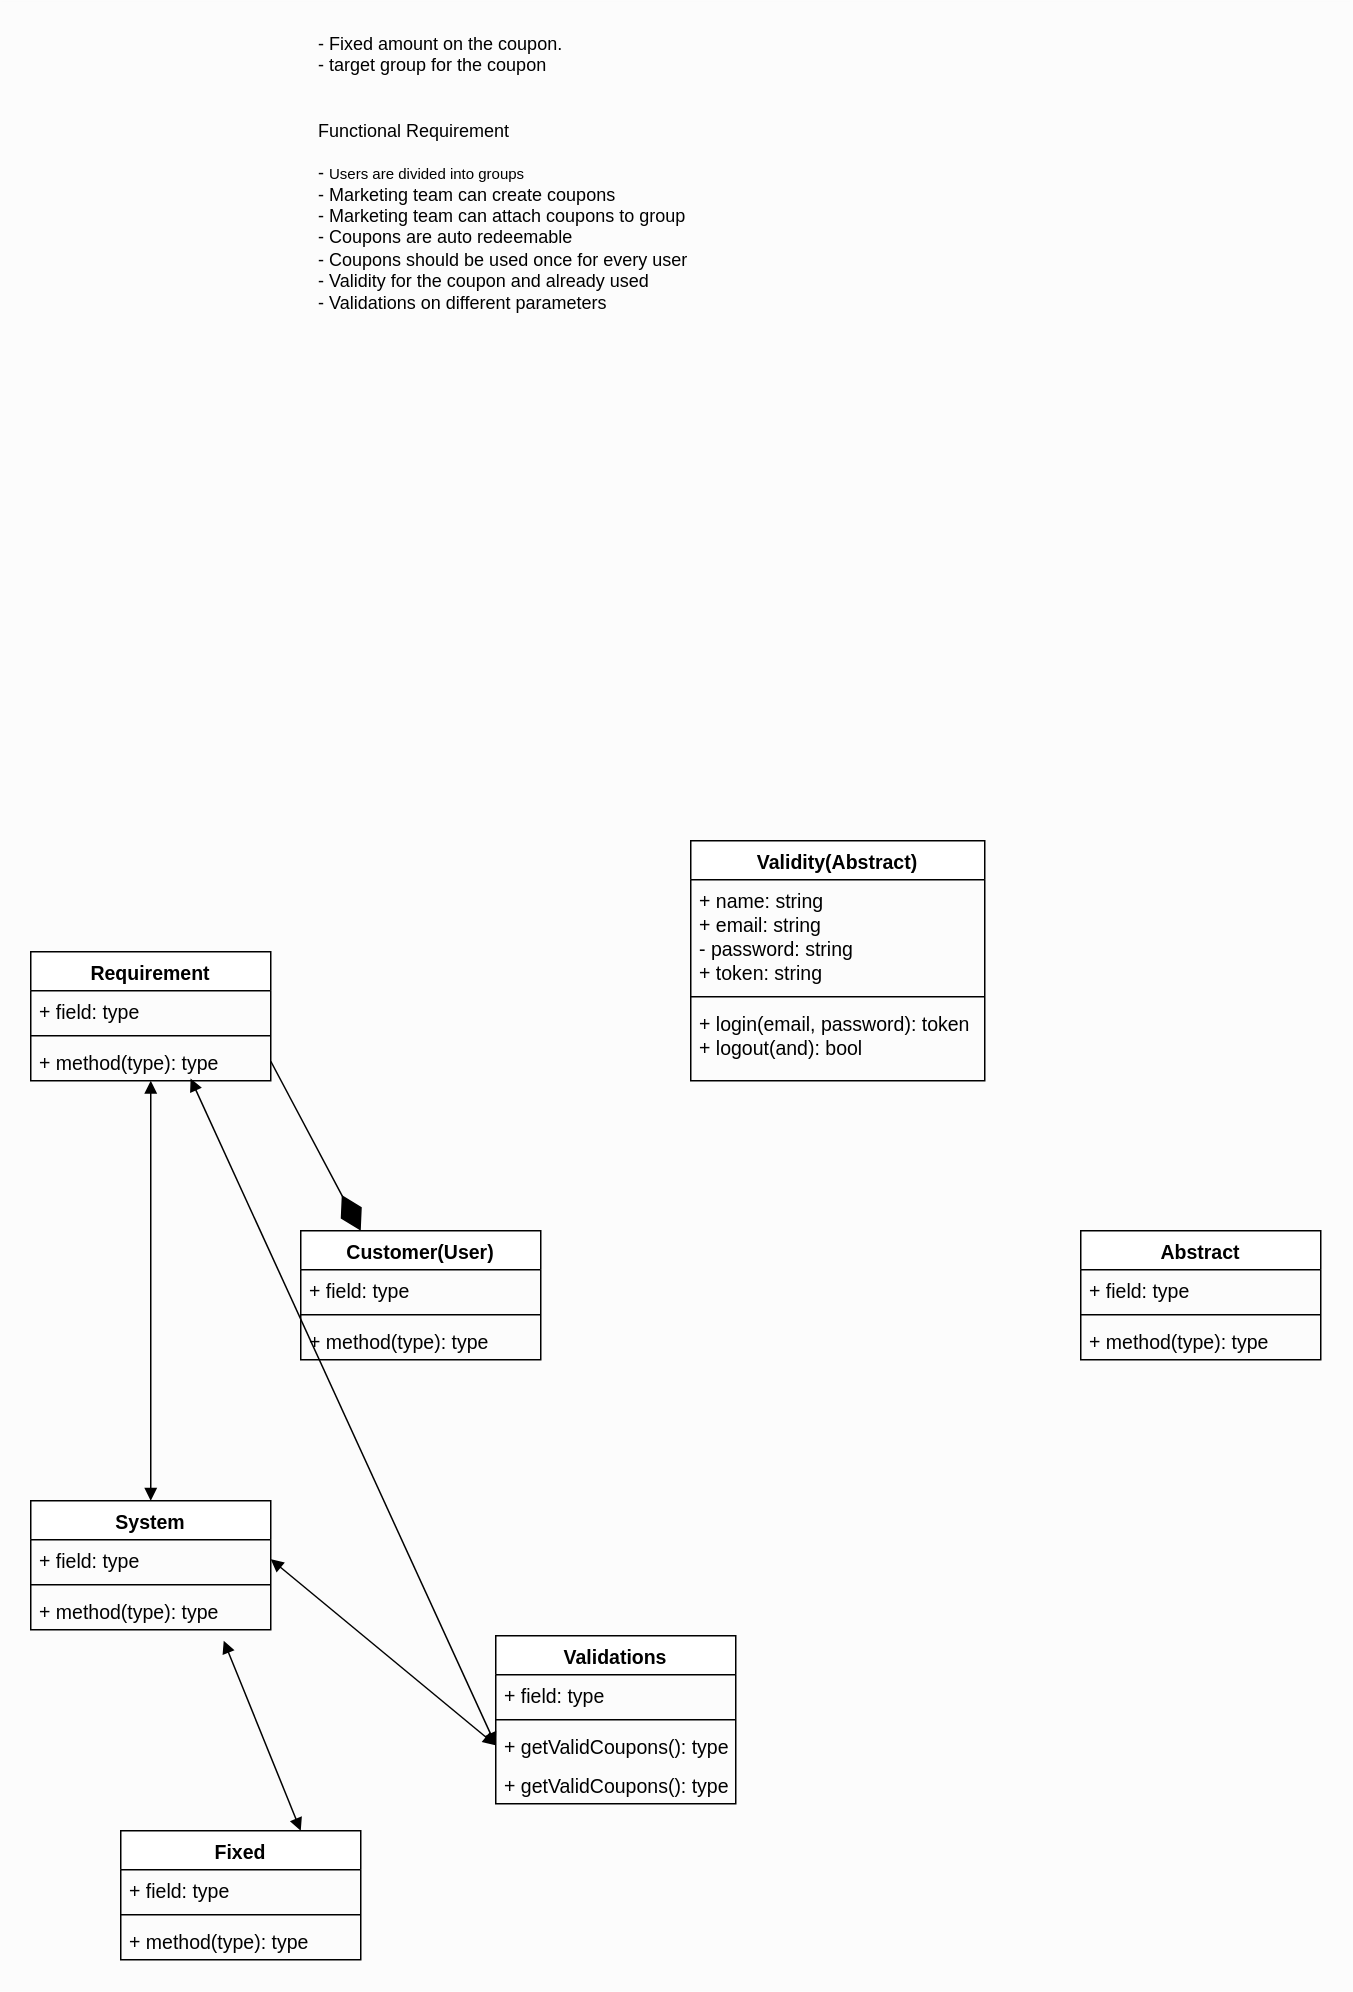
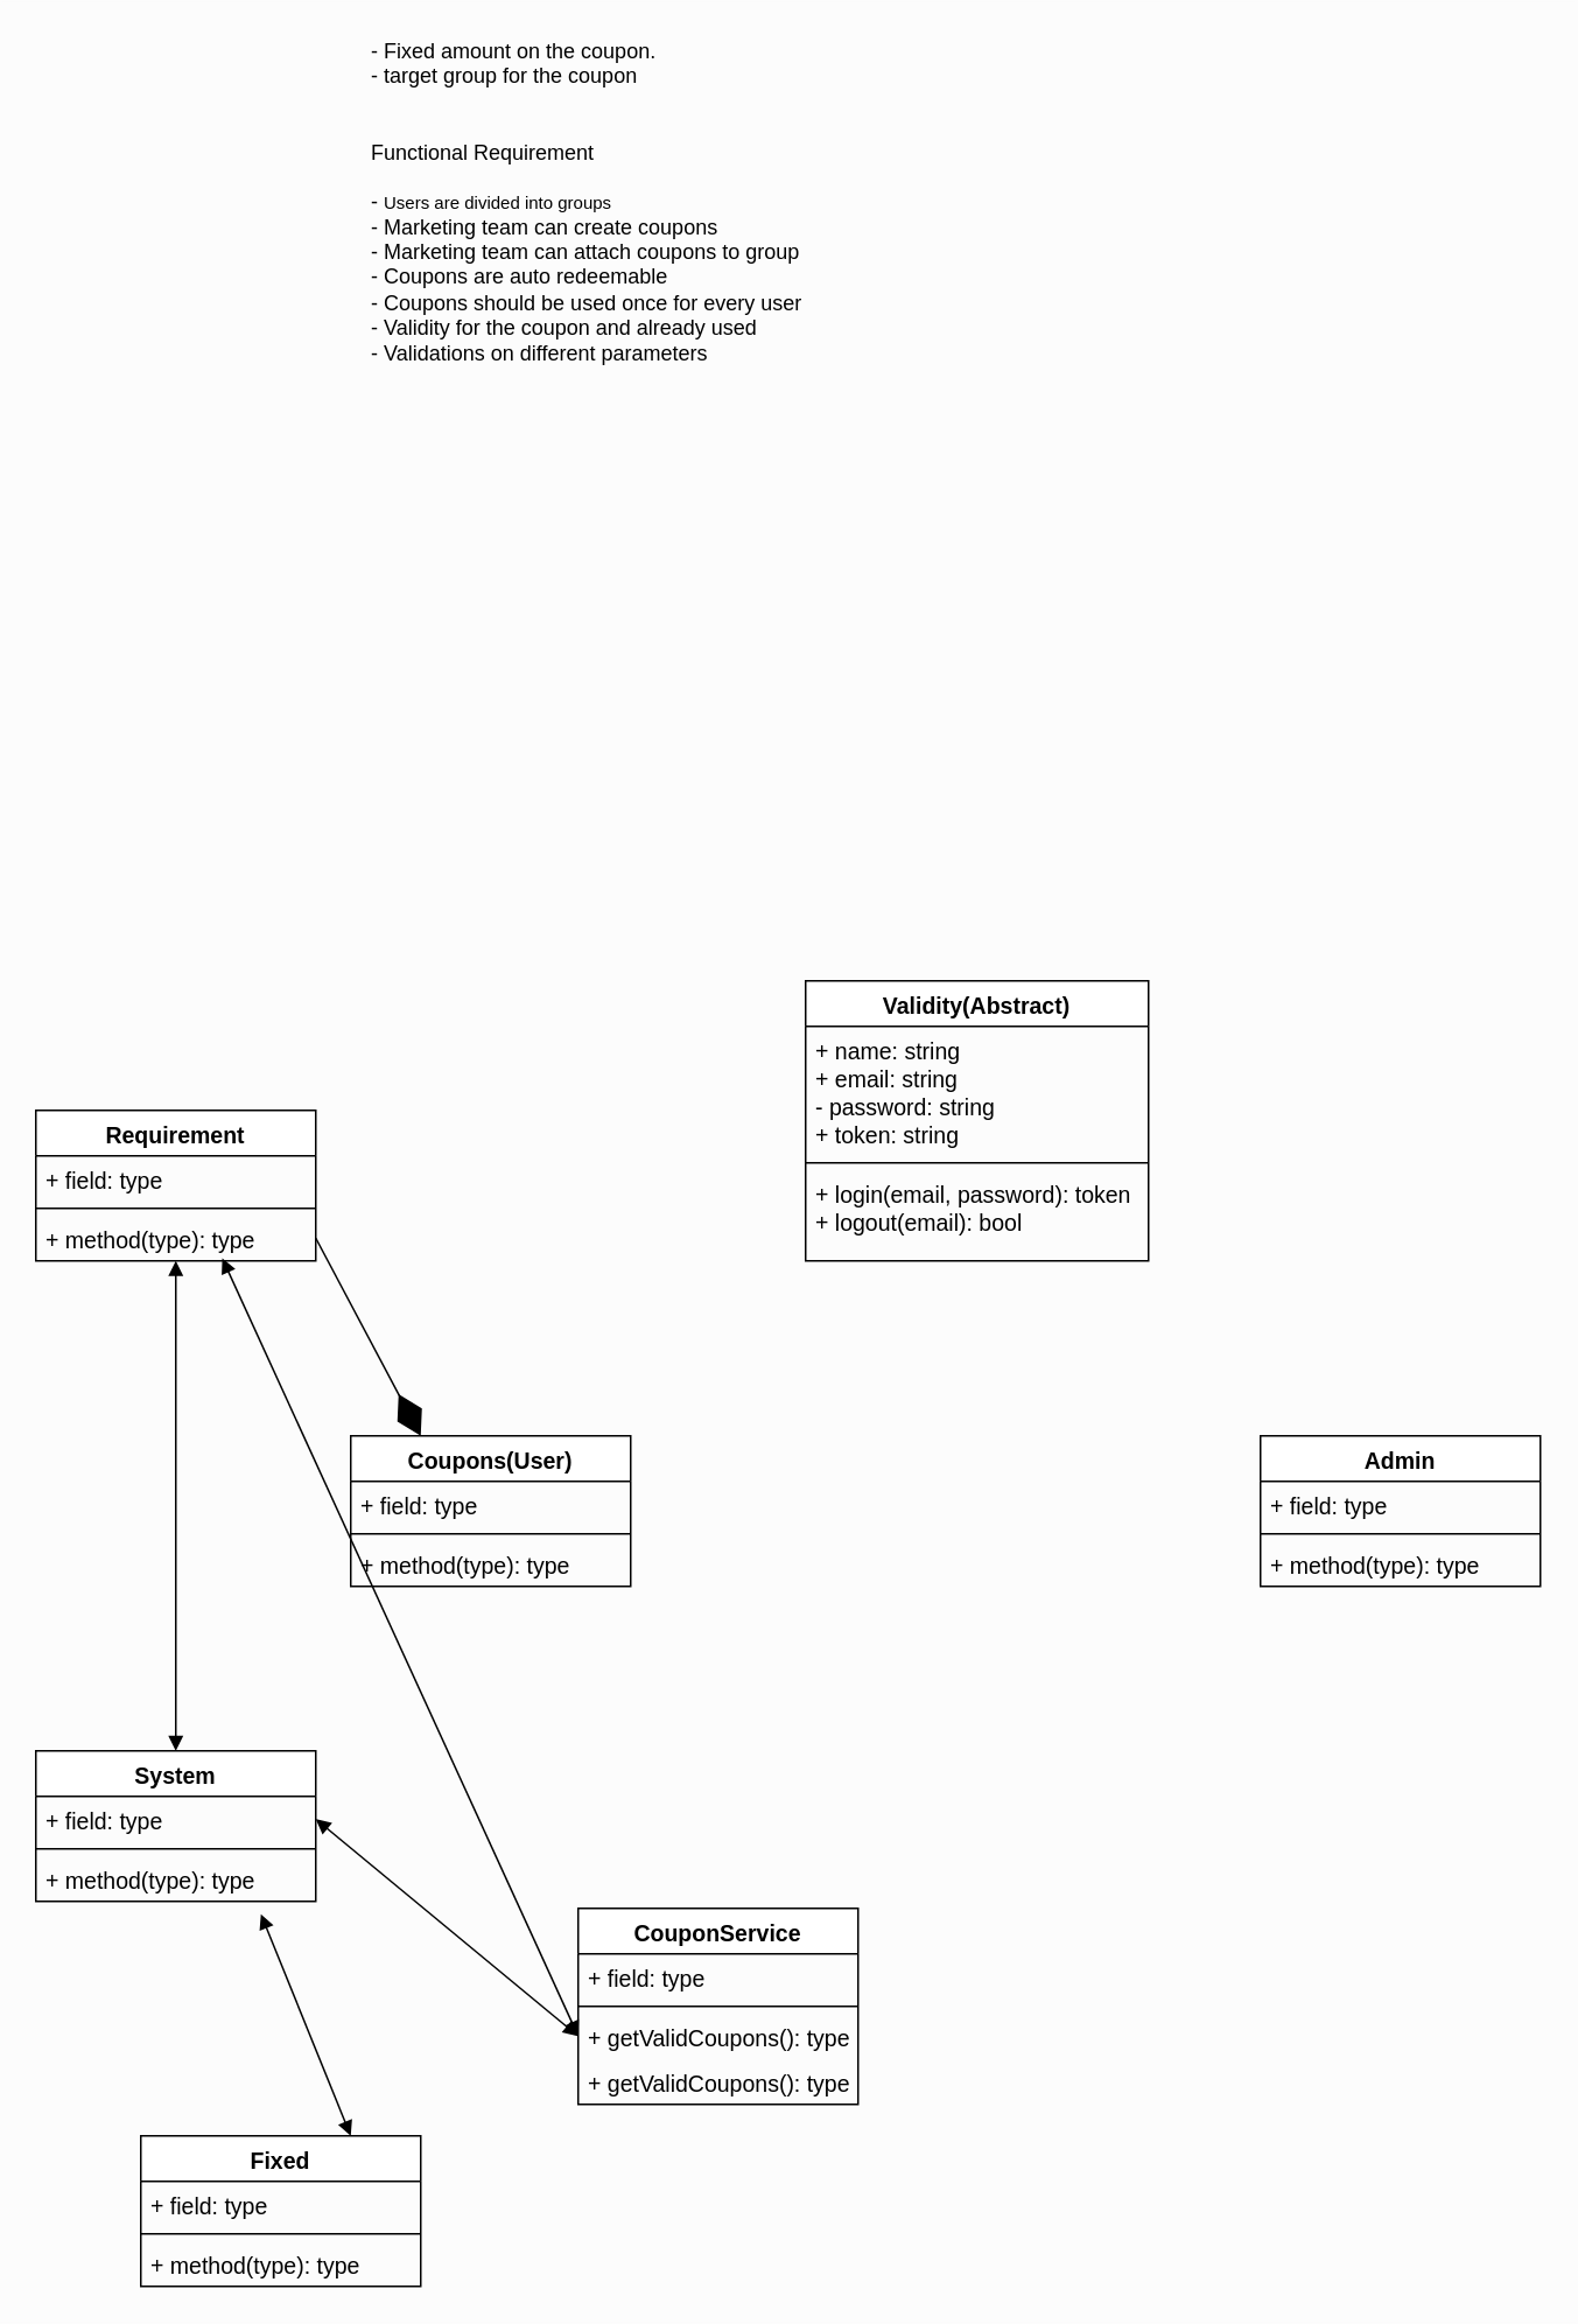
- <mxCell id="6" value="+ login(email, password): token&#10;+ logout(and): bool" style="text;strokeColor=none;fillColor=none;align=left;verticalAlign=top;spacingLeft=4;spacingRight=4;overflow=hidden;rotatable=0;points=[[0,0.5],[1,0.5]];portConstraint=eastwest;fontSize=13;" parent="3" vertex="1"><mxGeometry y="108" width="196" height="52" as="geometry" /></mxCell>
+ <mxCell id="6" value="+ login(email, password): token&#10;+ logout(email): bool" style="text;strokeColor=none;fillColor=none;align=left;verticalAlign=top;spacingLeft=4;spacingRight=4;overflow=hidden;rotatable=0;points=[[0,0.5],[1,0.5]];portConstraint=eastwest;fontSize=13;" parent="3" vertex="1"><mxGeometry y="108" width="196" height="52" as="geometry" /></mxCell>
- <mxCell id="7" value="Customer(User)" style="swimlane;fontStyle=1;align=center;verticalAlign=top;childLayout=stackLayout;horizontal=1;startSize=26;horizontalStack=0;resizeParent=1;resizeParentMax=0;resizeLast=0;collapsible=1;marginBottom=0;fontSize=13;" parent="1" vertex="1"><mxGeometry x="200" y="820" width="160" height="86" as="geometry" /></mxCell>
+ <mxCell id="7" value="Coupons(User)" style="swimlane;fontStyle=1;align=center;verticalAlign=top;childLayout=stackLayout;horizontal=1;startSize=26;horizontalStack=0;resizeParent=1;resizeParentMax=0;resizeLast=0;collapsible=1;marginBottom=0;fontSize=13;" parent="1" vertex="1"><mxGeometry x="200" y="820" width="160" height="86" as="geometry" /></mxCell>
- <mxCell id="11" value="Abstract" style="swimlane;fontStyle=1;align=center;verticalAlign=top;childLayout=stackLayout;horizontal=1;startSize=26;horizontalStack=0;resizeParent=1;resizeParentMax=0;resizeLast=0;collapsible=1;marginBottom=0;fontSize=13;" parent="1" vertex="1"><mxGeometry x="720" y="820" width="160" height="86" as="geometry" /></mxCell>
+ <mxCell id="11" value="Admin" style="swimlane;fontStyle=1;align=center;verticalAlign=top;childLayout=stackLayout;horizontal=1;startSize=26;horizontalStack=0;resizeParent=1;resizeParentMax=0;resizeLast=0;collapsible=1;marginBottom=0;fontSize=13;" parent="1" vertex="1"><mxGeometry x="720" y="820" width="160" height="86" as="geometry" /></mxCell>
- <mxCell id="30" value="Validations" style="swimlane;fontStyle=1;align=center;verticalAlign=top;childLayout=stackLayout;horizontal=1;startSize=26;horizontalStack=0;resizeParent=1;resizeParentMax=0;resizeLast=0;collapsible=1;marginBottom=0;fontSize=13;" parent="1" vertex="1"><mxGeometry x="330" y="1090" width="160" height="112" as="geometry" /></mxCell>
+ <mxCell id="30" value="CouponService" style="swimlane;fontStyle=1;align=center;verticalAlign=top;childLayout=stackLayout;horizontal=1;startSize=26;horizontalStack=0;resizeParent=1;resizeParentMax=0;resizeLast=0;collapsible=1;marginBottom=0;fontSize=13;" parent="1" vertex="1"><mxGeometry x="330" y="1090" width="160" height="112" as="geometry" /></mxCell>
